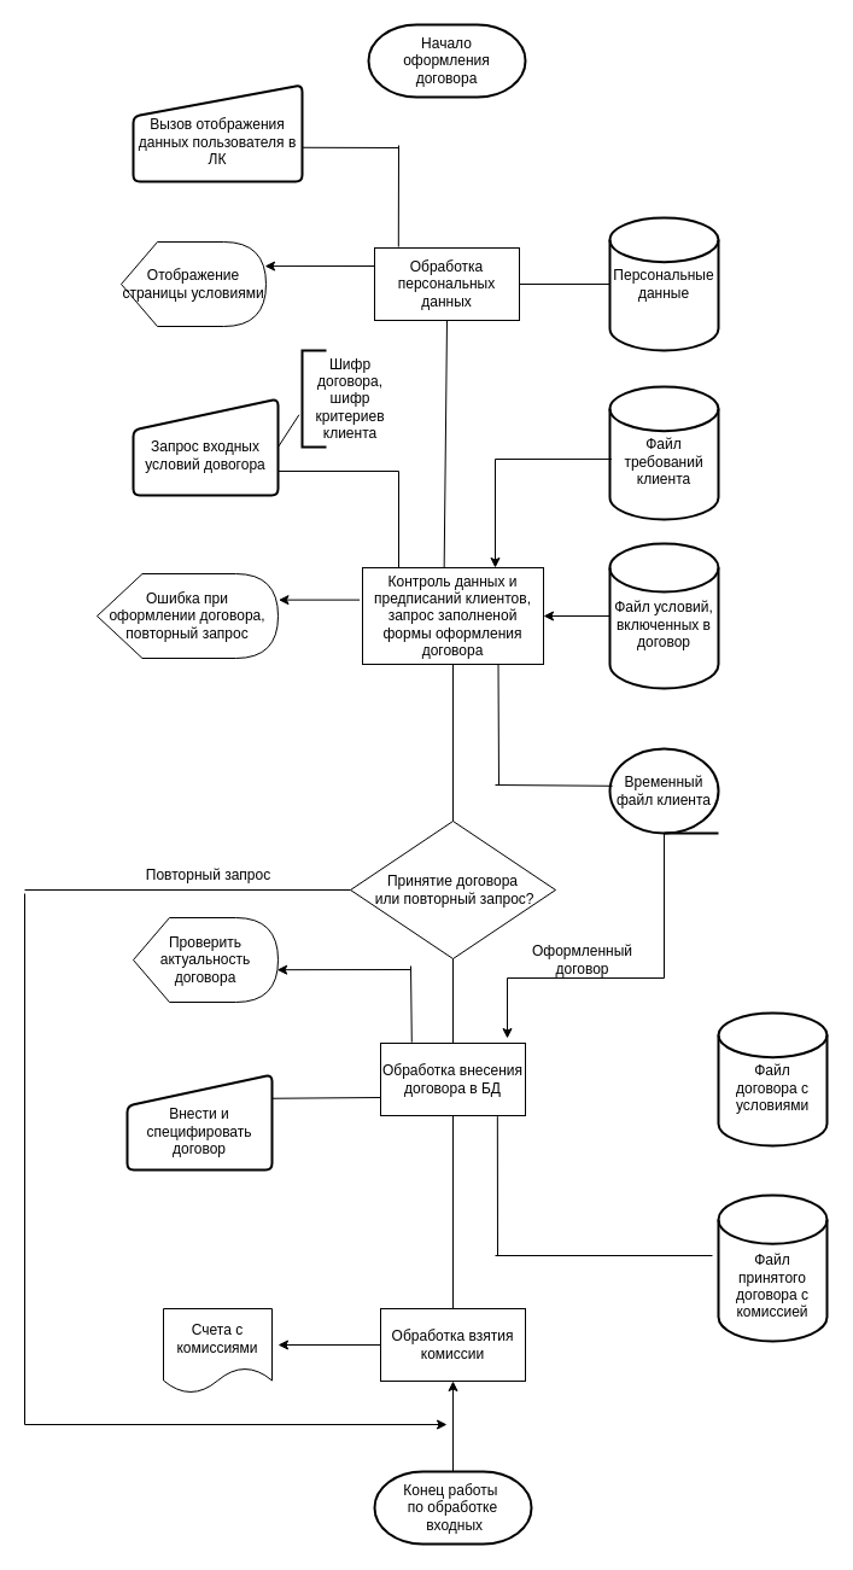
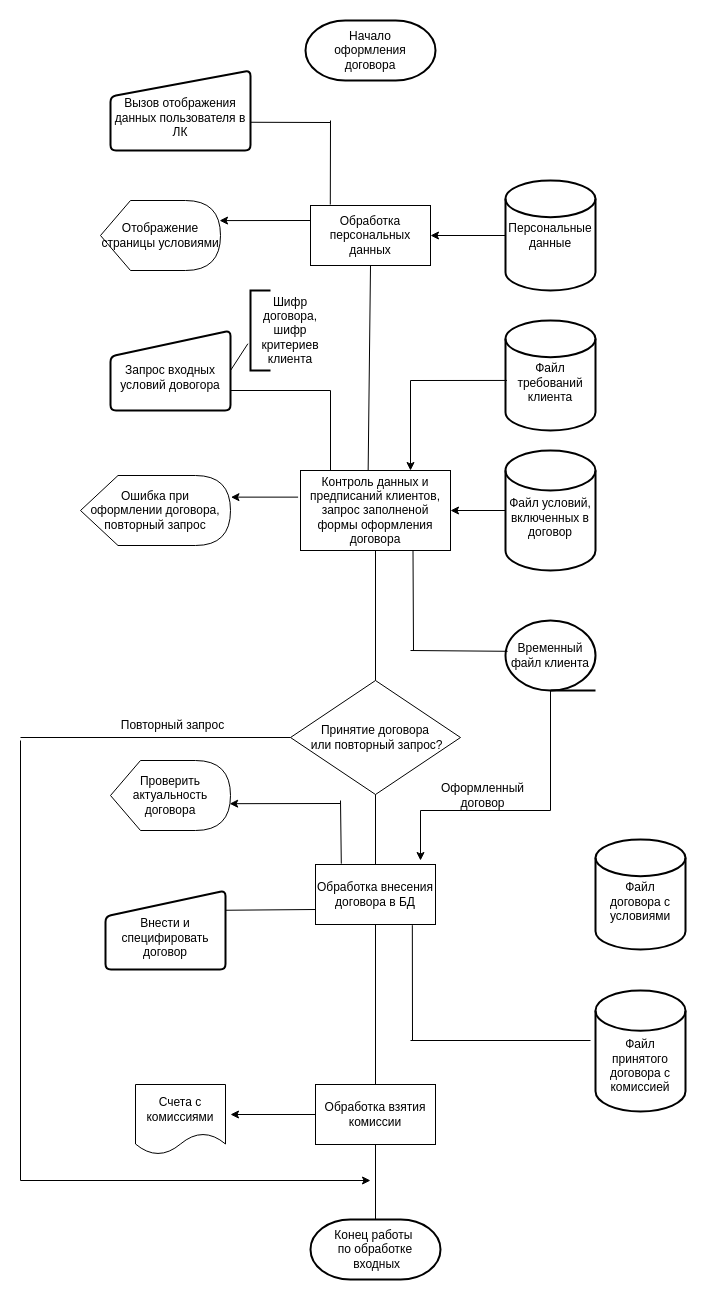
- <mxCell id="27" value="" style="endArrow=none;html=1;rounded=0;entryX=1;entryY=0.5;entryDx=0;entryDy=0;exitX=0;exitY=0.5;exitDx=0;exitDy=0;exitPerimeter=0;" edge="1" parent="1" source="4" target="2"><mxGeometry width="50" height="50" relative="1" as="geometry"><mxPoint x="320" y="230" as="sourcePoint" /><mxPoint x="229" y="230" as="targetPoint" /></mxGeometry></mxCell>
+ <mxCell id="27" value="" style="endArrow=classic;html=1;rounded=0;entryX=1;entryY=0.5;entryDx=0;entryDy=0;exitX=0;exitY=0.5;exitDx=0;exitDy=0;exitPerimeter=0;" edge="1" parent="1" source="4" target="2"><mxGeometry width="50" height="50" relative="1" as="geometry"><mxPoint x="320" y="230" as="sourcePoint" /><mxPoint x="229" y="230" as="targetPoint" /></mxGeometry></mxCell>
- <mxCell id="41" value="" style="endArrow=classic;html=1;rounded=0;entryX=0.5;entryY=1;entryDx=0;entryDy=0;exitX=0.5;exitY=0;exitDx=0;exitDy=0;exitPerimeter=0;" edge="1" parent="1" source="17" target="20"><mxGeometry width="50" height="50" relative="1" as="geometry"><mxPoint x="60" y="1040" as="sourcePoint" /><mxPoint x="110" y="990" as="targetPoint" /></mxGeometry></mxCell>
+ <mxCell id="41" value="" style="endArrow=none;html=1;rounded=0;entryX=0.5;entryY=1;entryDx=0;entryDy=0;exitX=0.5;exitY=0;exitDx=0;exitDy=0;exitPerimeter=0;" edge="1" parent="1" source="17" target="20"><mxGeometry width="50" height="50" relative="1" as="geometry"><mxPoint x="60" y="1040" as="sourcePoint" /><mxPoint x="110" y="990" as="targetPoint" /></mxGeometry></mxCell>
